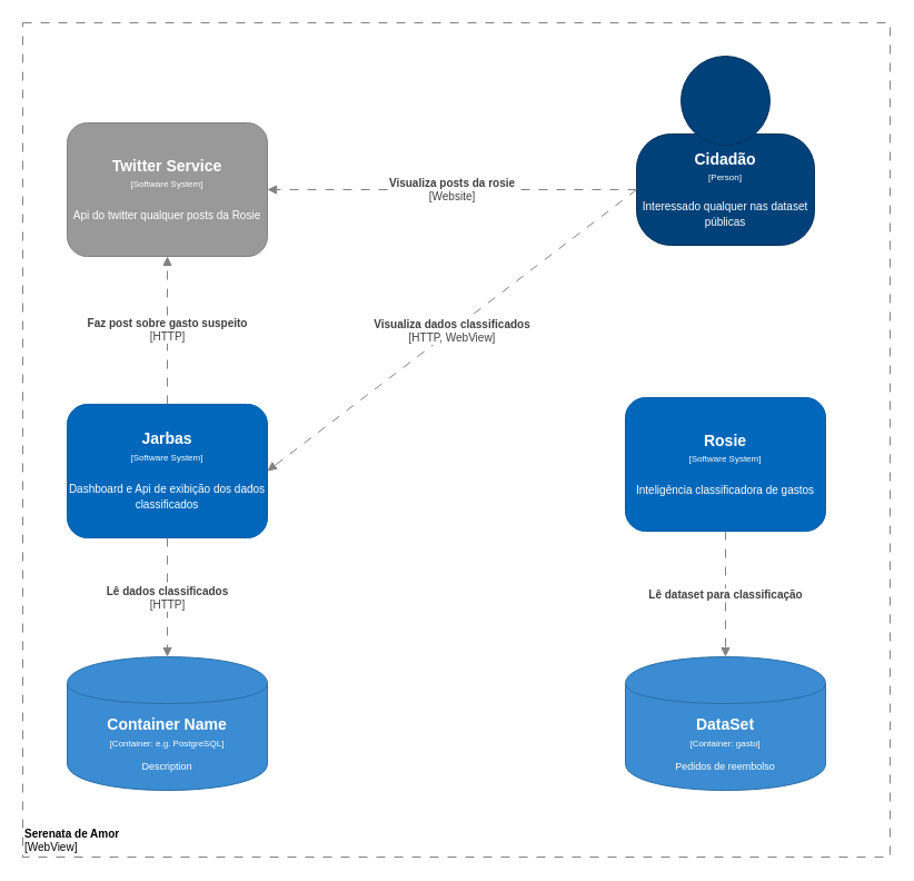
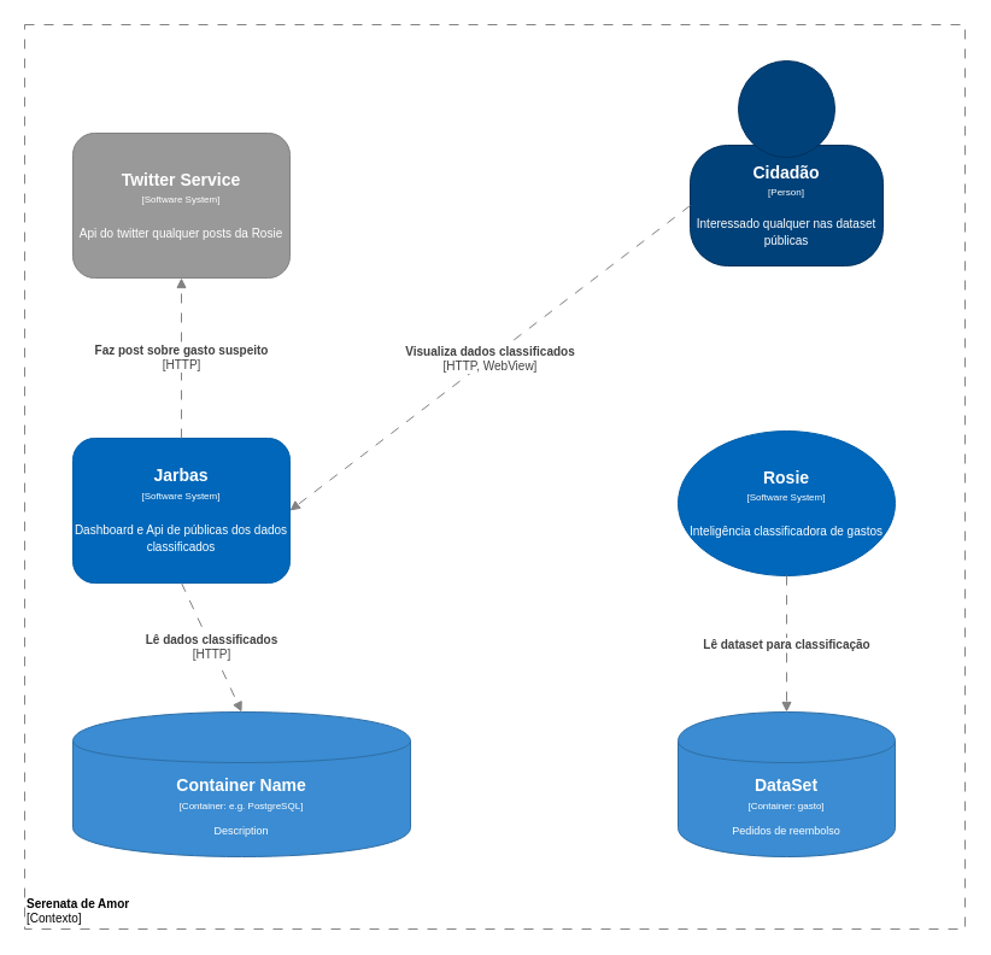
- <mxCell id="10" value="&lt;b&gt;Visualiza posts da rosie&lt;/b&gt;&lt;br style=&quot;font-size: 10px&quot;&gt;[Website]" style="endArrow=block;html=1;fontSize=10;fontColor=#404040;strokeWidth=1;endFill=1;dashed=1;dashPattern=8 8;strokeColor=#828282;elbow=vertical;labelBackgroundColor=#ffffff;entryX=1;entryY=0.5;entryDx=0;entryDy=0;exitX=0;exitY=0.5;exitDx=0;exitDy=0;" parent="1" source="4" target="6" edge="1"><mxGeometry width="50" height="50" relative="1" as="geometry"><mxPoint x="154" y="397" as="sourcePoint" /><mxPoint x="154" y="248" as="targetPoint" /></mxGeometry></mxCell>
- <mxCell id="8" value="&lt;div&gt;&lt;span style=&quot;font-size: 14px&quot;&gt;&lt;b&gt;Rosie&lt;/b&gt;&lt;/span&gt;&lt;/div&gt;&lt;div&gt;&lt;span style=&quot;font-size: 8px&quot;&gt;[Software System]&lt;/span&gt;&lt;/div&gt;&lt;div&gt;&lt;span style=&quot;font-size: 8px&quot;&gt;&lt;br&gt;&lt;/span&gt;&lt;/div&gt;&lt;div&gt;&lt;font size=&quot;1&quot;&gt;Inteligência classificadora de gastos&lt;/font&gt;&lt;/div&gt;" style="rounded=1;whiteSpace=wrap;html=1;fillColor=#0067BA;fontColor=#FFFFFF;strokeColor=#005DA8;resizable=0;" parent="1" vertex="1"><mxGeometry x="562" y="357" width="180" height="120" as="geometry" /></mxCell>
+ <mxCell id="8" value="&lt;div&gt;&lt;span style=&quot;font-size: 14px&quot;&gt;&lt;b&gt;Rosie&lt;/b&gt;&lt;/span&gt;&lt;/div&gt;&lt;div&gt;&lt;span style=&quot;font-size: 8px&quot;&gt;[Software System]&lt;/span&gt;&lt;/div&gt;&lt;div&gt;&lt;span style=&quot;font-size: 8px&quot;&gt;&lt;br&gt;&lt;/span&gt;&lt;/div&gt;&lt;div&gt;&lt;font size=&quot;1&quot;&gt;Inteligência classificadora de gastos&lt;/font&gt;&lt;/div&gt;" style="ellipse;whiteSpace=wrap;html=1;fillColor=#0067BA;fontColor=#FFFFFF;strokeColor=#005DA8;resizable=0;" parent="1" vertex="1"><mxGeometry x="562" y="357" width="180" height="120" as="geometry" /></mxCell>
- <mxCell id="7" value="&lt;div&gt;&lt;span style=&quot;font-size: 14px&quot;&gt;&lt;b&gt;Jarbas&lt;/b&gt;&lt;/span&gt;&lt;/div&gt;&lt;div&gt;&lt;span style=&quot;font-size: 8px&quot;&gt;[Software System]&lt;/span&gt;&lt;/div&gt;&lt;div&gt;&lt;span style=&quot;font-size: 8px&quot;&gt;&lt;br&gt;&lt;/span&gt;&lt;/div&gt;&lt;div&gt;&lt;font size=&quot;1&quot;&gt;Dashboard e Api de exibição dos dados classificados&lt;/font&gt;&lt;/div&gt;" style="rounded=1;whiteSpace=wrap;html=1;fillColor=#0067BA;fontColor=#FFFFFF;strokeColor=#005DA8;resizable=0;" parent="1" vertex="1"><mxGeometry x="60" y="363" width="180" height="120" as="geometry" /></mxCell>
+ <mxCell id="7" value="&lt;div&gt;&lt;span style=&quot;font-size: 14px&quot;&gt;&lt;b&gt;Jarbas&lt;/b&gt;&lt;/span&gt;&lt;/div&gt;&lt;div&gt;&lt;span style=&quot;font-size: 8px&quot;&gt;[Software System]&lt;/span&gt;&lt;/div&gt;&lt;div&gt;&lt;span style=&quot;font-size: 8px&quot;&gt;&lt;br&gt;&lt;/span&gt;&lt;/div&gt;&lt;div&gt;&lt;font size=&quot;1&quot;&gt;Dashboard e Api de públicas dos dados classificados&lt;/font&gt;&lt;/div&gt;" style="rounded=1;whiteSpace=wrap;html=1;fillColor=#0067BA;fontColor=#FFFFFF;strokeColor=#005DA8;resizable=0;" parent="1" vertex="1"><mxGeometry x="60" y="363" width="180" height="120" as="geometry" /></mxCell>
- <mxCell id="12" value="&lt;div style=&quot;color: rgb(255 , 255 , 255) ; white-space: normal&quot;&gt;&lt;span style=&quot;font-size: 14px&quot;&gt;&lt;b&gt;Container Name&lt;/b&gt;&lt;/span&gt;&lt;/div&gt;&lt;div style=&quot;color: rgb(255 , 255 , 255) ; font-size: 12px ; white-space: normal&quot;&gt;&lt;font style=&quot;font-size: 8px&quot;&gt;[Container: e.g. PostgreSQL]&lt;/font&gt;&lt;/div&gt;&lt;div style=&quot;color: rgb(255 , 255 , 255) ; white-space: normal ; font-size: 8px&quot;&gt;&lt;font style=&quot;line-height: 9.6px&quot;&gt;&lt;br&gt;&lt;/font&gt;&lt;/div&gt;&lt;div style=&quot;color: rgb(255 , 255 , 255) ; white-space: normal&quot;&gt;Description&lt;/div&gt;" style="shape=cylinder;whiteSpace=wrap;html=1;boundedLbl=1;backgroundOutline=1;strokeColor=#2F6FA6;strokeWidth=1;fillColor=#3B8CD2;fontSize=9;fontColor=#000000;align=center;resizable=0;" parent="1" vertex="1"><mxGeometry x="60" y="590" width="180" height="120" as="geometry" /></mxCell>
+ <mxCell id="12" value="&lt;div style=&quot;color: rgb(255 , 255 , 255) ; white-space: normal&quot;&gt;&lt;span style=&quot;font-size: 14px&quot;&gt;&lt;b&gt;Container Name&lt;/b&gt;&lt;/span&gt;&lt;/div&gt;&lt;div style=&quot;color: rgb(255 , 255 , 255) ; font-size: 12px ; white-space: normal&quot;&gt;&lt;font style=&quot;font-size: 8px&quot;&gt;[Container: e.g. PostgreSQL]&lt;/font&gt;&lt;/div&gt;&lt;div style=&quot;color: rgb(255 , 255 , 255) ; white-space: normal ; font-size: 8px&quot;&gt;&lt;font style=&quot;line-height: 9.6px&quot;&gt;&lt;br&gt;&lt;/font&gt;&lt;/div&gt;&lt;div style=&quot;color: rgb(255 , 255 , 255) ; white-space: normal&quot;&gt;Description&lt;/div&gt;" style="shape=cylinder;whiteSpace=wrap;html=1;boundedLbl=1;backgroundOutline=1;strokeColor=#2F6FA6;strokeWidth=1;fillColor=#3B8CD2;fontSize=9;fontColor=#000000;align=center;resizable=0;" parent="1" vertex="1"><mxGeometry x="60" y="590" width="280" height="120" as="geometry" /></mxCell>
- <mxCell id="2" value="&lt;font style=&quot;font-size: 10px&quot;&gt;&lt;b&gt;Serenata de Amor&lt;/b&gt;&lt;br style=&quot;font-size: 10px&quot;&gt;[WebView]&lt;/font&gt;" style="rounded=0;whiteSpace=wrap;html=1;strokeColor=#828282;fillColor=none;fontColor=#000000;align=left;labelPosition=center;verticalLabelPosition=middle;verticalAlign=bottom;dashed=1;strokeWidth=1;perimeterSpacing=0;spacing=2;spacingTop=0;fontSize=10;dashPattern=8 8;" parent="1" vertex="1"><mxGeometry x="20" y="20" width="780" height="750" as="geometry" /></mxCell>
+ <mxCell id="2" value="&lt;font style=&quot;font-size: 10px&quot;&gt;&lt;b&gt;Serenata de Amor&lt;/b&gt;&lt;br style=&quot;font-size: 10px&quot;&gt;[Contexto]&lt;/font&gt;" style="rounded=0;whiteSpace=wrap;html=1;strokeColor=#828282;fillColor=none;fontColor=#000000;align=left;labelPosition=center;verticalLabelPosition=middle;verticalAlign=bottom;dashed=1;strokeWidth=1;perimeterSpacing=0;spacing=2;spacingTop=0;fontSize=10;dashPattern=8 8;" parent="1" vertex="1"><mxGeometry x="20" y="20" width="780" height="750" as="geometry" /></mxCell>
